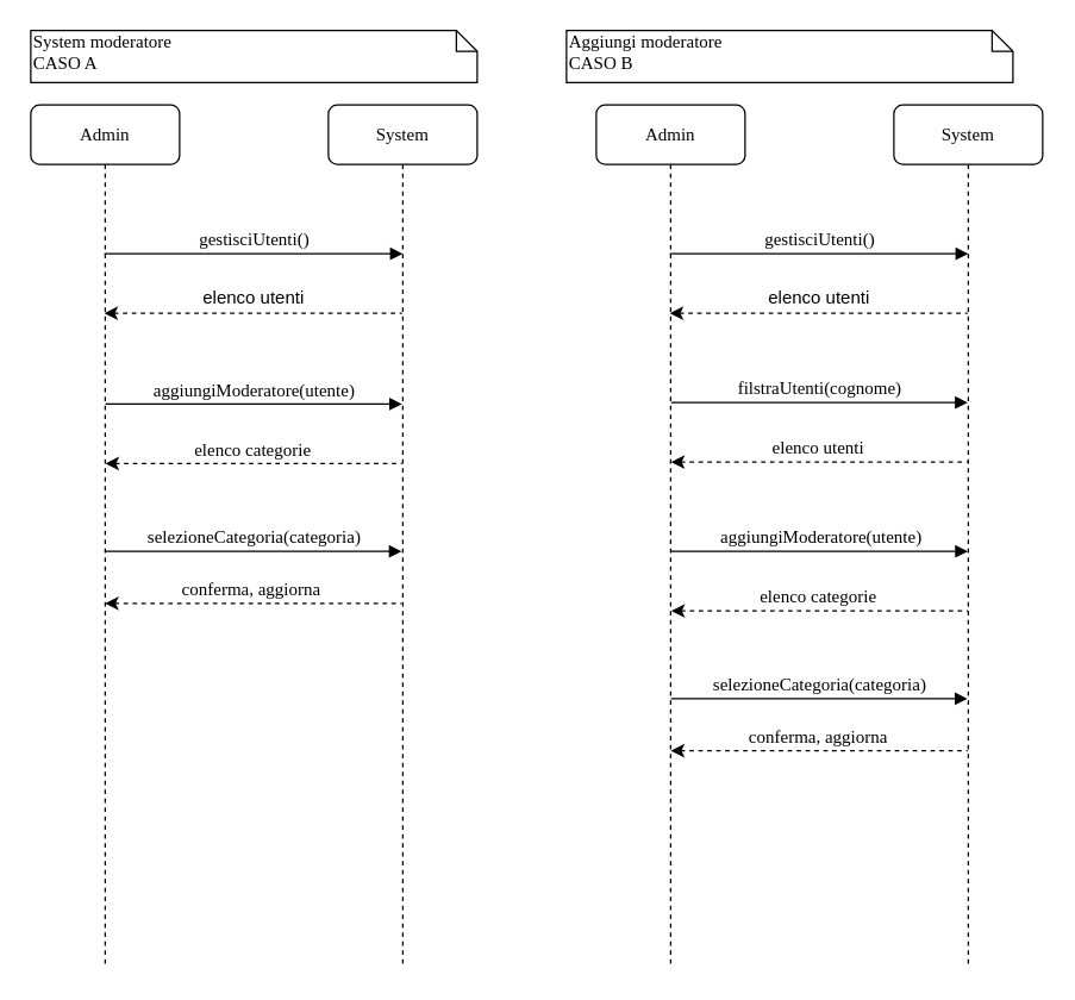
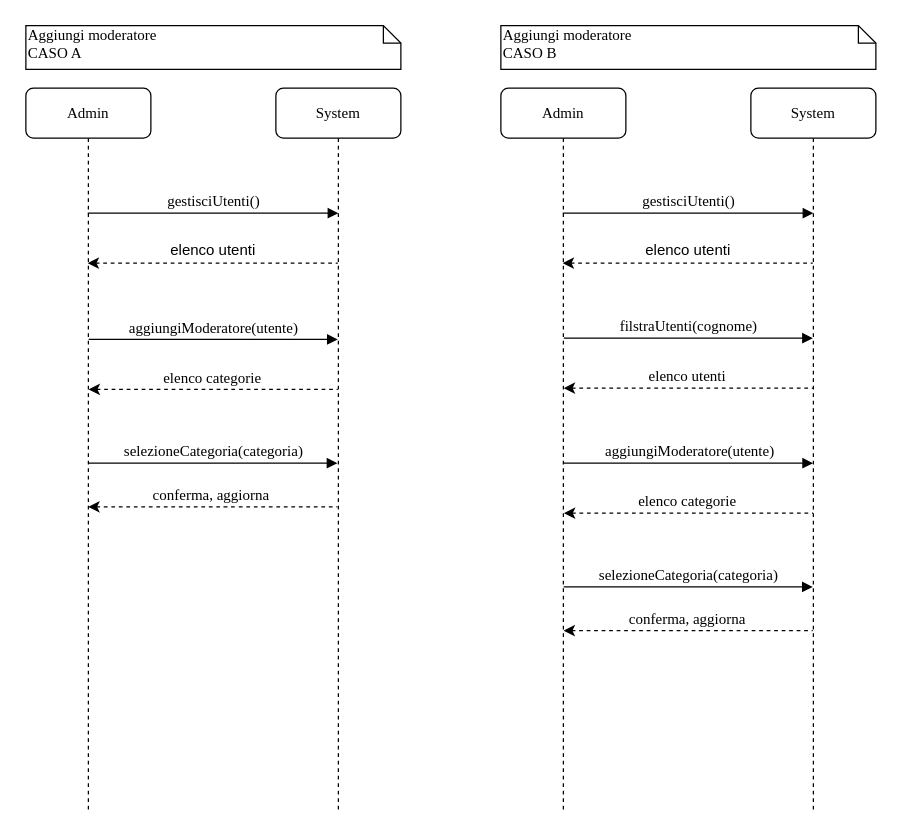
- <mxCell id="5" value="System moderatore&lt;br&gt;CASO A" style="shape=note;whiteSpace=wrap;html=1;size=14;verticalAlign=top;align=left;spacingTop=-6;rounded=0;shadow=0;comic=0;labelBackgroundColor=none;strokeWidth=1;fontFamily=Verdana;fontSize=12" vertex="1" parent="1"><mxGeometry x="20" y="20" width="300" height="35" as="geometry" /></mxCell>
+ <mxCell id="5" value="Aggiungi moderatore&lt;br&gt;CASO A" style="shape=note;whiteSpace=wrap;html=1;size=14;verticalAlign=top;align=left;spacingTop=-6;rounded=0;shadow=0;comic=0;labelBackgroundColor=none;strokeWidth=1;fontFamily=Verdana;fontSize=12" vertex="1" parent="1"><mxGeometry x="20" y="20" width="300" height="35" as="geometry" /></mxCell>
- <mxCell id="17" value="Aggiungi moderatore&lt;br&gt;CASO B" style="shape=note;whiteSpace=wrap;html=1;size=14;verticalAlign=top;align=left;spacingTop=-6;rounded=0;shadow=0;comic=0;labelBackgroundColor=none;strokeWidth=1;fontFamily=Verdana;fontSize=12" vertex="1" parent="1"><mxGeometry x="380" y="20" width="300" height="35" as="geometry" /></mxCell>
+ <mxCell id="17" value="Aggiungi moderatore&lt;br&gt;CASO B" style="shape=note;whiteSpace=wrap;html=1;size=14;verticalAlign=top;align=left;spacingTop=-6;rounded=0;shadow=0;comic=0;labelBackgroundColor=none;strokeWidth=1;fontFamily=Verdana;fontSize=12" vertex="1" parent="1"><mxGeometry x="400" y="20" width="300" height="35" as="geometry" /></mxCell>
